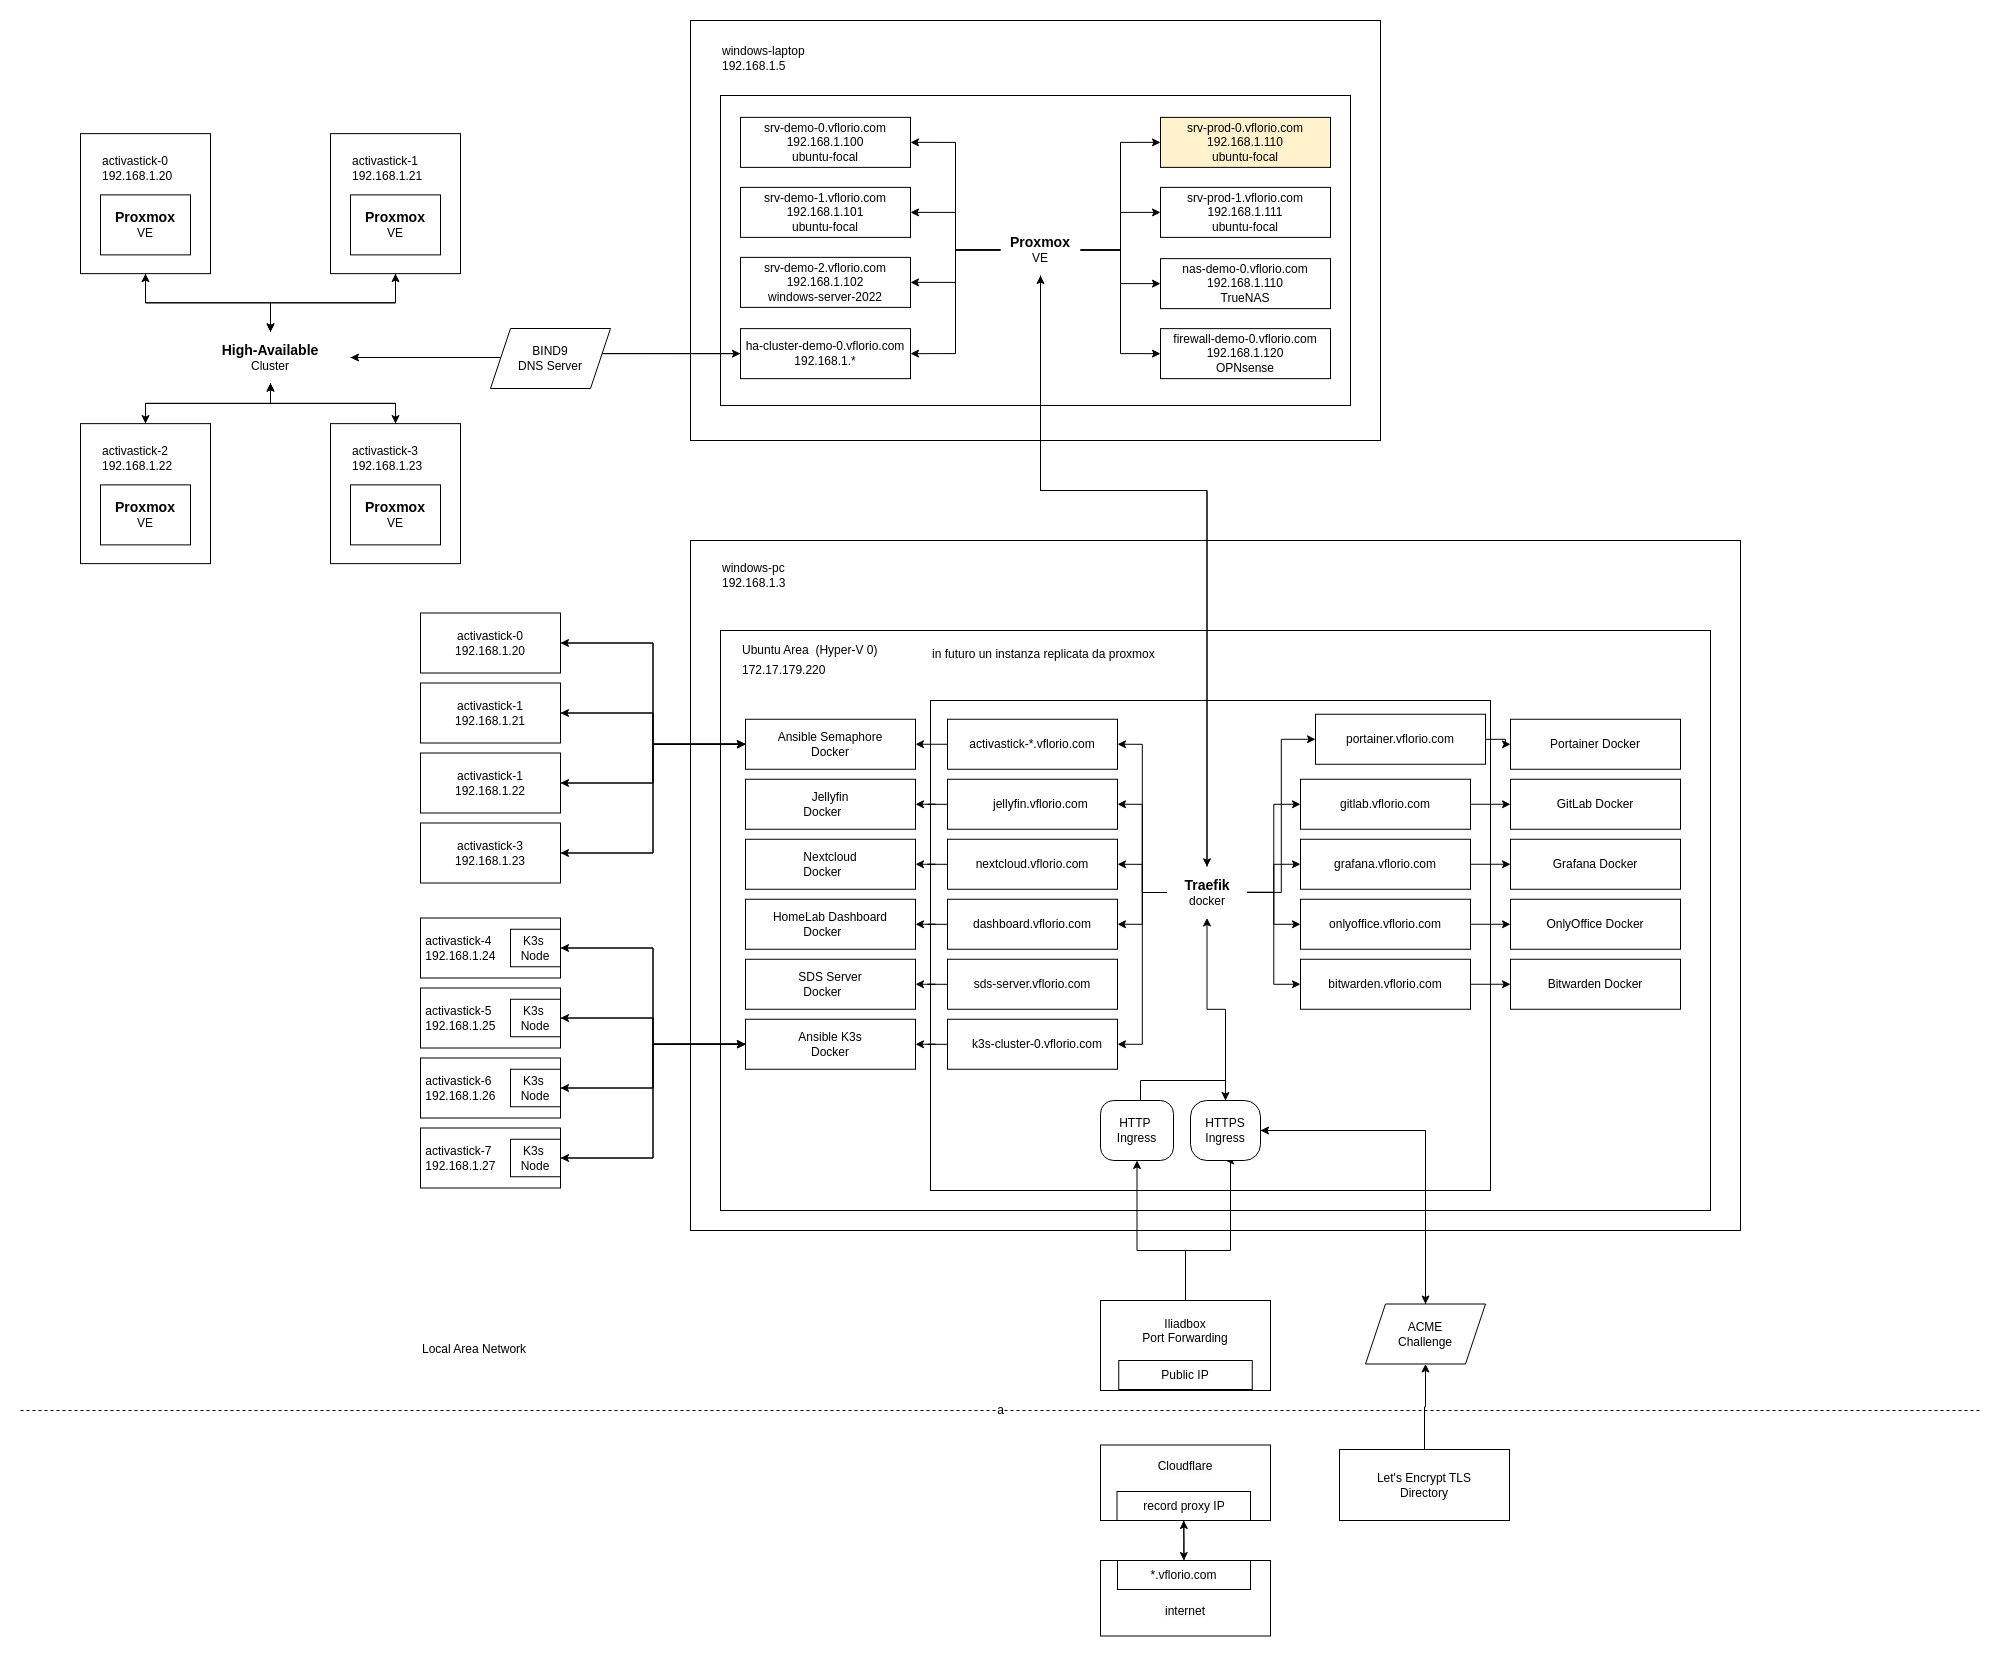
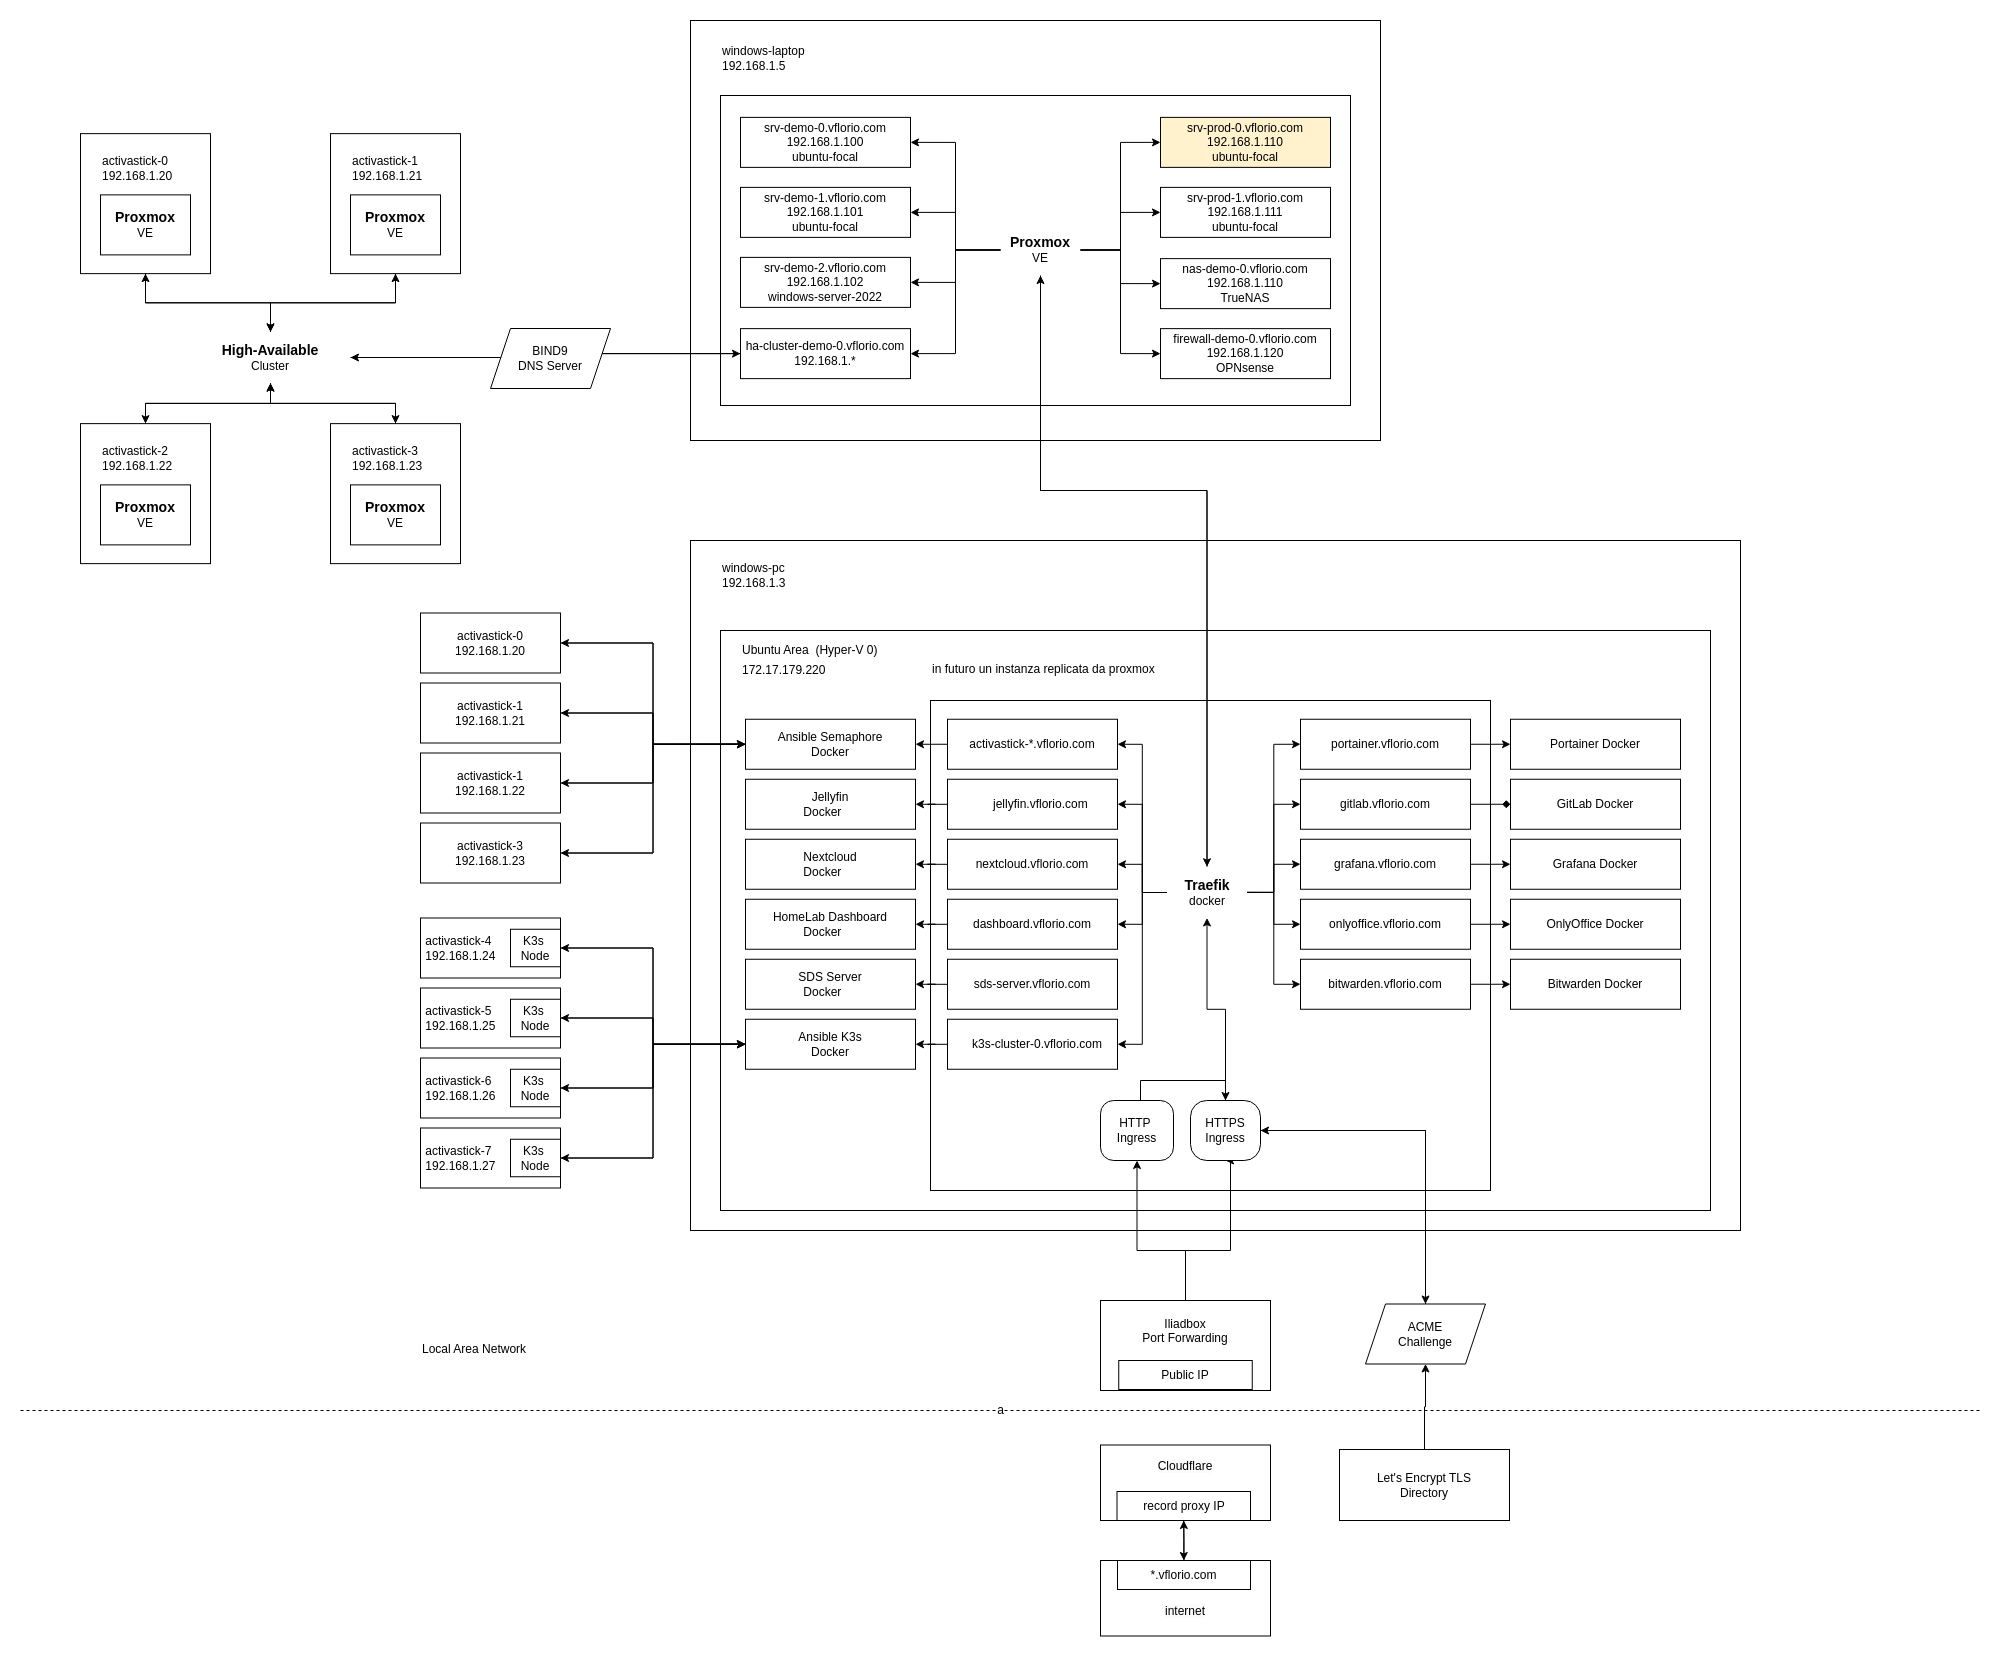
- <mxCell id="50" value="&lt;font style=&quot;font-size: 12px;&quot;&gt;in futuro un instanza replicata da proxmox&lt;/font&gt;" style="text;html=1;strokeColor=none;fillColor=none;align=left;verticalAlign=middle;whiteSpace=wrap;rounded=0;fontSize=12;" parent="1" vertex="1"><mxGeometry x="930" y="640" width="270" height="27.5" as="geometry" /></mxCell>
+ <mxCell id="50" value="&lt;font style=&quot;font-size: 12px;&quot;&gt;in futuro un instanza replicata da proxmox&lt;/font&gt;" style="text;html=1;strokeColor=none;fillColor=none;align=left;verticalAlign=middle;whiteSpace=wrap;rounded=0;fontSize=12;" parent="1" vertex="1"><mxGeometry x="930" y="655" width="270" height="27.5" as="geometry" /></mxCell>
- <mxCell id="95" value="portainer.vflorio.com" style="rounded=0;whiteSpace=wrap;html=1;fontSize=12;" parent="1" vertex="1"><mxGeometry x="1315" y="713.75" width="170" height="50" as="geometry" /></mxCell>
+ <mxCell id="95" value="portainer.vflorio.com" style="rounded=0;whiteSpace=wrap;html=1;fontSize=12;" parent="1" vertex="1"><mxGeometry x="1300" y="718.75" width="170" height="50" as="geometry" /></mxCell>
- <mxCell id="85" value="" style="edgeStyle=orthogonalEdgeStyle;rounded=0;orthogonalLoop=1;jettySize=auto;html=1;" parent="1" source="86" target="84" edge="1"><mxGeometry relative="1" as="geometry" /></mxCell>
+ <mxCell id="85" value="" style="edgeStyle=orthogonalEdgeStyle;rounded=0;orthogonalLoop=1;jettySize=auto;html=1;endArrow=diamond;" parent="1" source="86" target="84" edge="1"><mxGeometry relative="1" as="geometry" /></mxCell>
